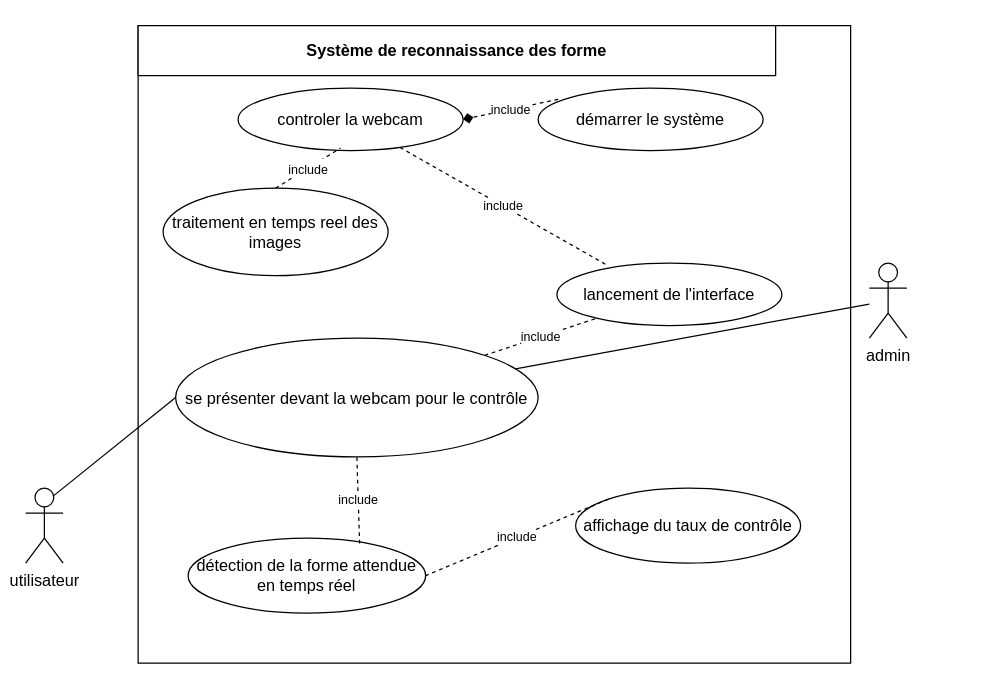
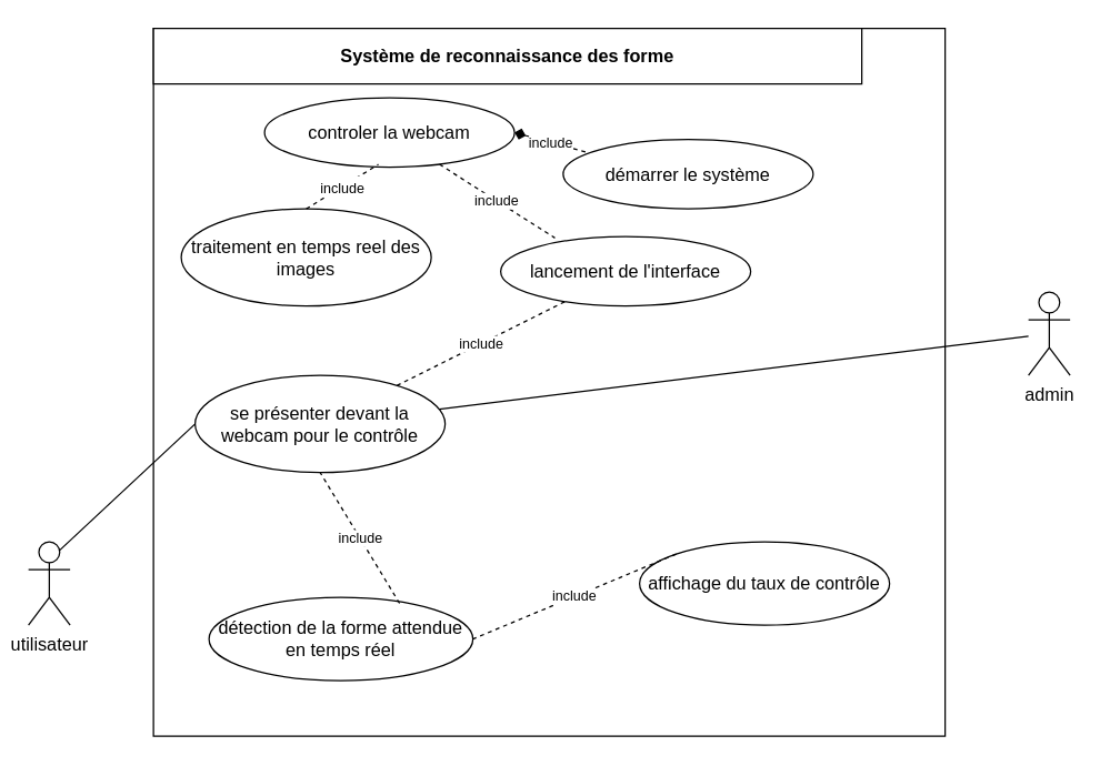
- <mxCell id="6" value="démarrer le système" style="ellipse;whiteSpace=wrap;html=1;fontSize=13;" vertex="1" parent="1"><mxGeometry x="430" y="70" width="180" height="50" as="geometry" /></mxCell>
+ <mxCell id="6" value="démarrer le système" style="ellipse;whiteSpace=wrap;html=1;fontSize=13;" vertex="1" parent="1"><mxGeometry x="405" y="100" width="180" height="50" as="geometry" /></mxCell>
- <mxCell id="9" value="lancement de l'interface" style="ellipse;whiteSpace=wrap;html=1;fontSize=13;" vertex="1" parent="1"><mxGeometry x="445" y="210" width="180" height="50" as="geometry" /></mxCell>
+ <mxCell id="9" value="lancement de l'interface" style="ellipse;whiteSpace=wrap;html=1;fontSize=13;" vertex="1" parent="1"><mxGeometry x="360" y="170" width="180" height="50" as="geometry" /></mxCell>
- <mxCell id="5" value="admin" style="shape=umlActor;verticalLabelPosition=bottom;verticalAlign=top;html=1;outlineConnect=0;fontSize=13;" vertex="1" parent="1"><mxGeometry x="695" y="210" width="30" height="60" as="geometry" /></mxCell>
+ <mxCell id="5" value="admin" style="shape=umlActor;verticalLabelPosition=bottom;verticalAlign=top;html=1;outlineConnect=0;fontSize=13;" vertex="1" parent="1"><mxGeometry x="740" y="210" width="30" height="60" as="geometry" /></mxCell>
- <mxCell id="14" value="se présenter devant la webcam pour le contrôle" style="ellipse;whiteSpace=wrap;html=1;fontSize=13;" vertex="1" parent="1"><mxGeometry x="140" y="270" width="290" height="95" as="geometry" /></mxCell>
+ <mxCell id="14" value="se présenter devant la webcam pour le contrôle" style="ellipse;whiteSpace=wrap;html=1;fontSize=13;" vertex="1" parent="1"><mxGeometry x="140" y="270" width="180" height="70" as="geometry" /></mxCell>
